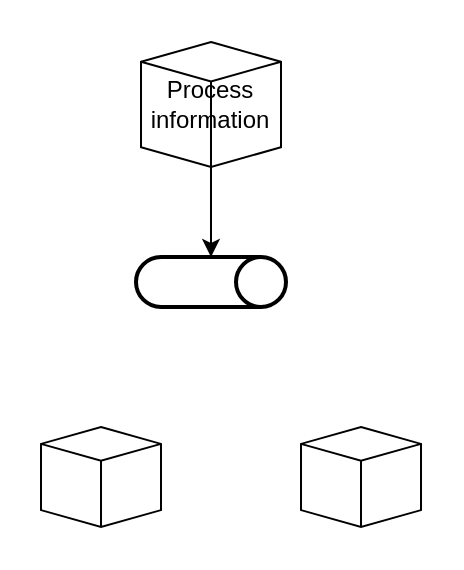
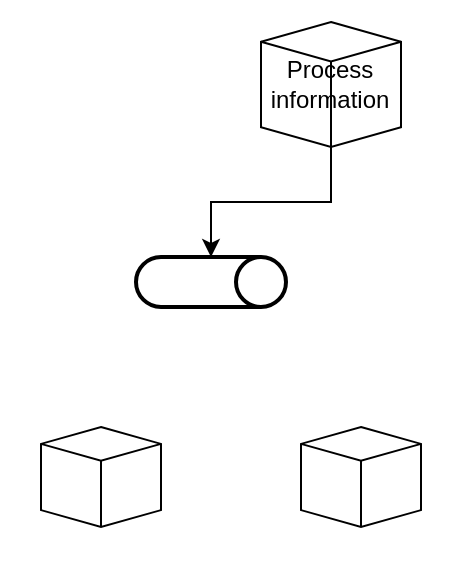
- <mxCell id="3" value="Process information" style="html=1;whiteSpace=wrap;shape=isoCube2;backgroundOutline=1;isoAngle=8.909;" vertex="1" parent="1"><mxGeometry x="70" y="20.5" width="70" height="62.5" as="geometry" /></mxCell>
+ <mxCell id="3" value="Process information" style="html=1;whiteSpace=wrap;shape=isoCube2;backgroundOutline=1;isoAngle=8.909;" vertex="1" parent="1"><mxGeometry x="130" y="10.5" width="70" height="62.5" as="geometry" /></mxCell>
